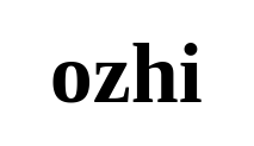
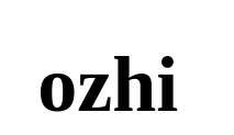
- <mxCell id="2" value="&lt;font style=&quot;font-size: 48px&quot; data-font-src=&quot;https://fonts.googleapis.com/css?family=Rock+Salt&quot; face=&quot;Rock Salt&quot;&gt;ozhi&lt;/font&gt;" style="text;strokeColor=none;fillColor=none;html=1;fontSize=24;fontStyle=1;verticalAlign=middle;align=center;" vertex="1" parent="1"><mxGeometry x="20" y="20" width="100" height="40" as="geometry" /></mxCell>
+ <mxCell id="2" value="&lt;font style=&quot;font-size: 48px&quot; data-font-src=&quot;https://fonts.googleapis.com/css?family=Rock+Salt&quot; face=&quot;Rock Salt&quot;&gt;ozhi&lt;/font&gt;" style="text;strokeColor=none;fillColor=none;html=1;fontSize=24;fontStyle=1;verticalAlign=middle;align=center;" vertex="1" parent="1"><mxGeometry x="15" y="30" width="100" height="40" as="geometry" /></mxCell>
